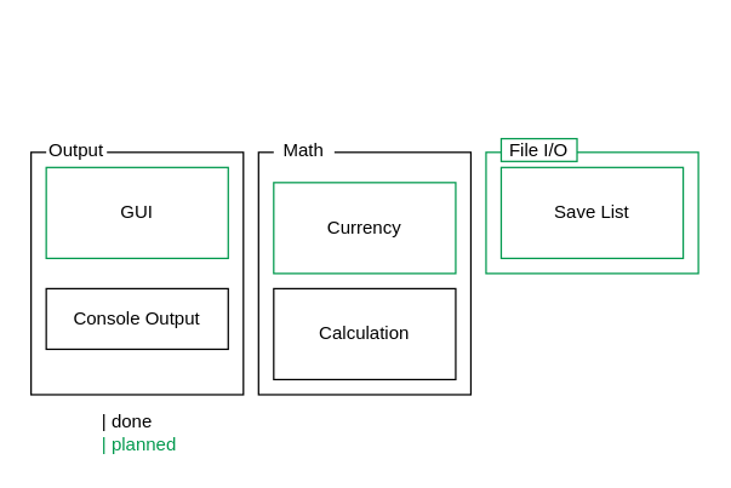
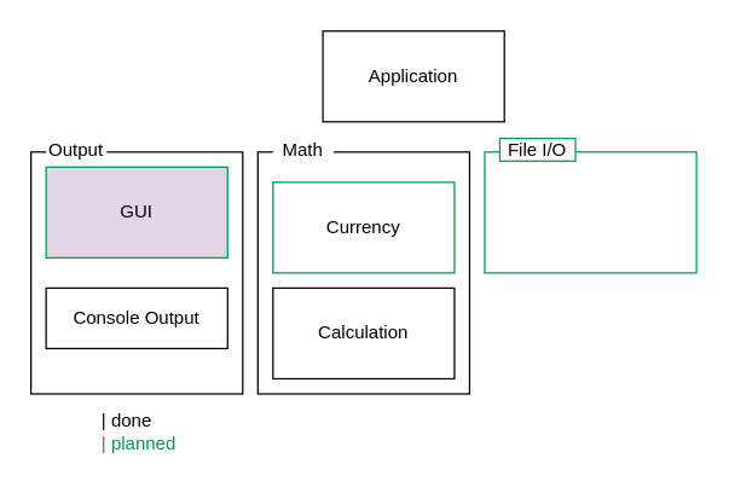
+ <mxCell id="4" value="Application" style="rounded=0;whiteSpace=wrap;html=1;" vertex="1" parent="1"><mxGeometry x="213" y="20" width="120" height="60" as="geometry" /></mxCell>
- <mxCell id="7" value="GUI" style="rounded=0;whiteSpace=wrap;html=1;strokeColor=#00994D;" vertex="1" parent="1"><mxGeometry x="30" y="110" width="120" height="60" as="geometry" /></mxCell>
+ <mxCell id="7" value="GUI" style="rounded=0;whiteSpace=wrap;html=1;strokeColor=#00994D;fillColor=#e1d5e7;" vertex="1" parent="1"><mxGeometry x="30" y="110" width="120" height="60" as="geometry" /></mxCell>
- <mxCell id="12" value="Save List" style="rounded=0;whiteSpace=wrap;html=1;strokeColor=#00994D;" vertex="1" parent="1"><mxGeometry x="330" y="110" width="120" height="60" as="geometry" /></mxCell>
